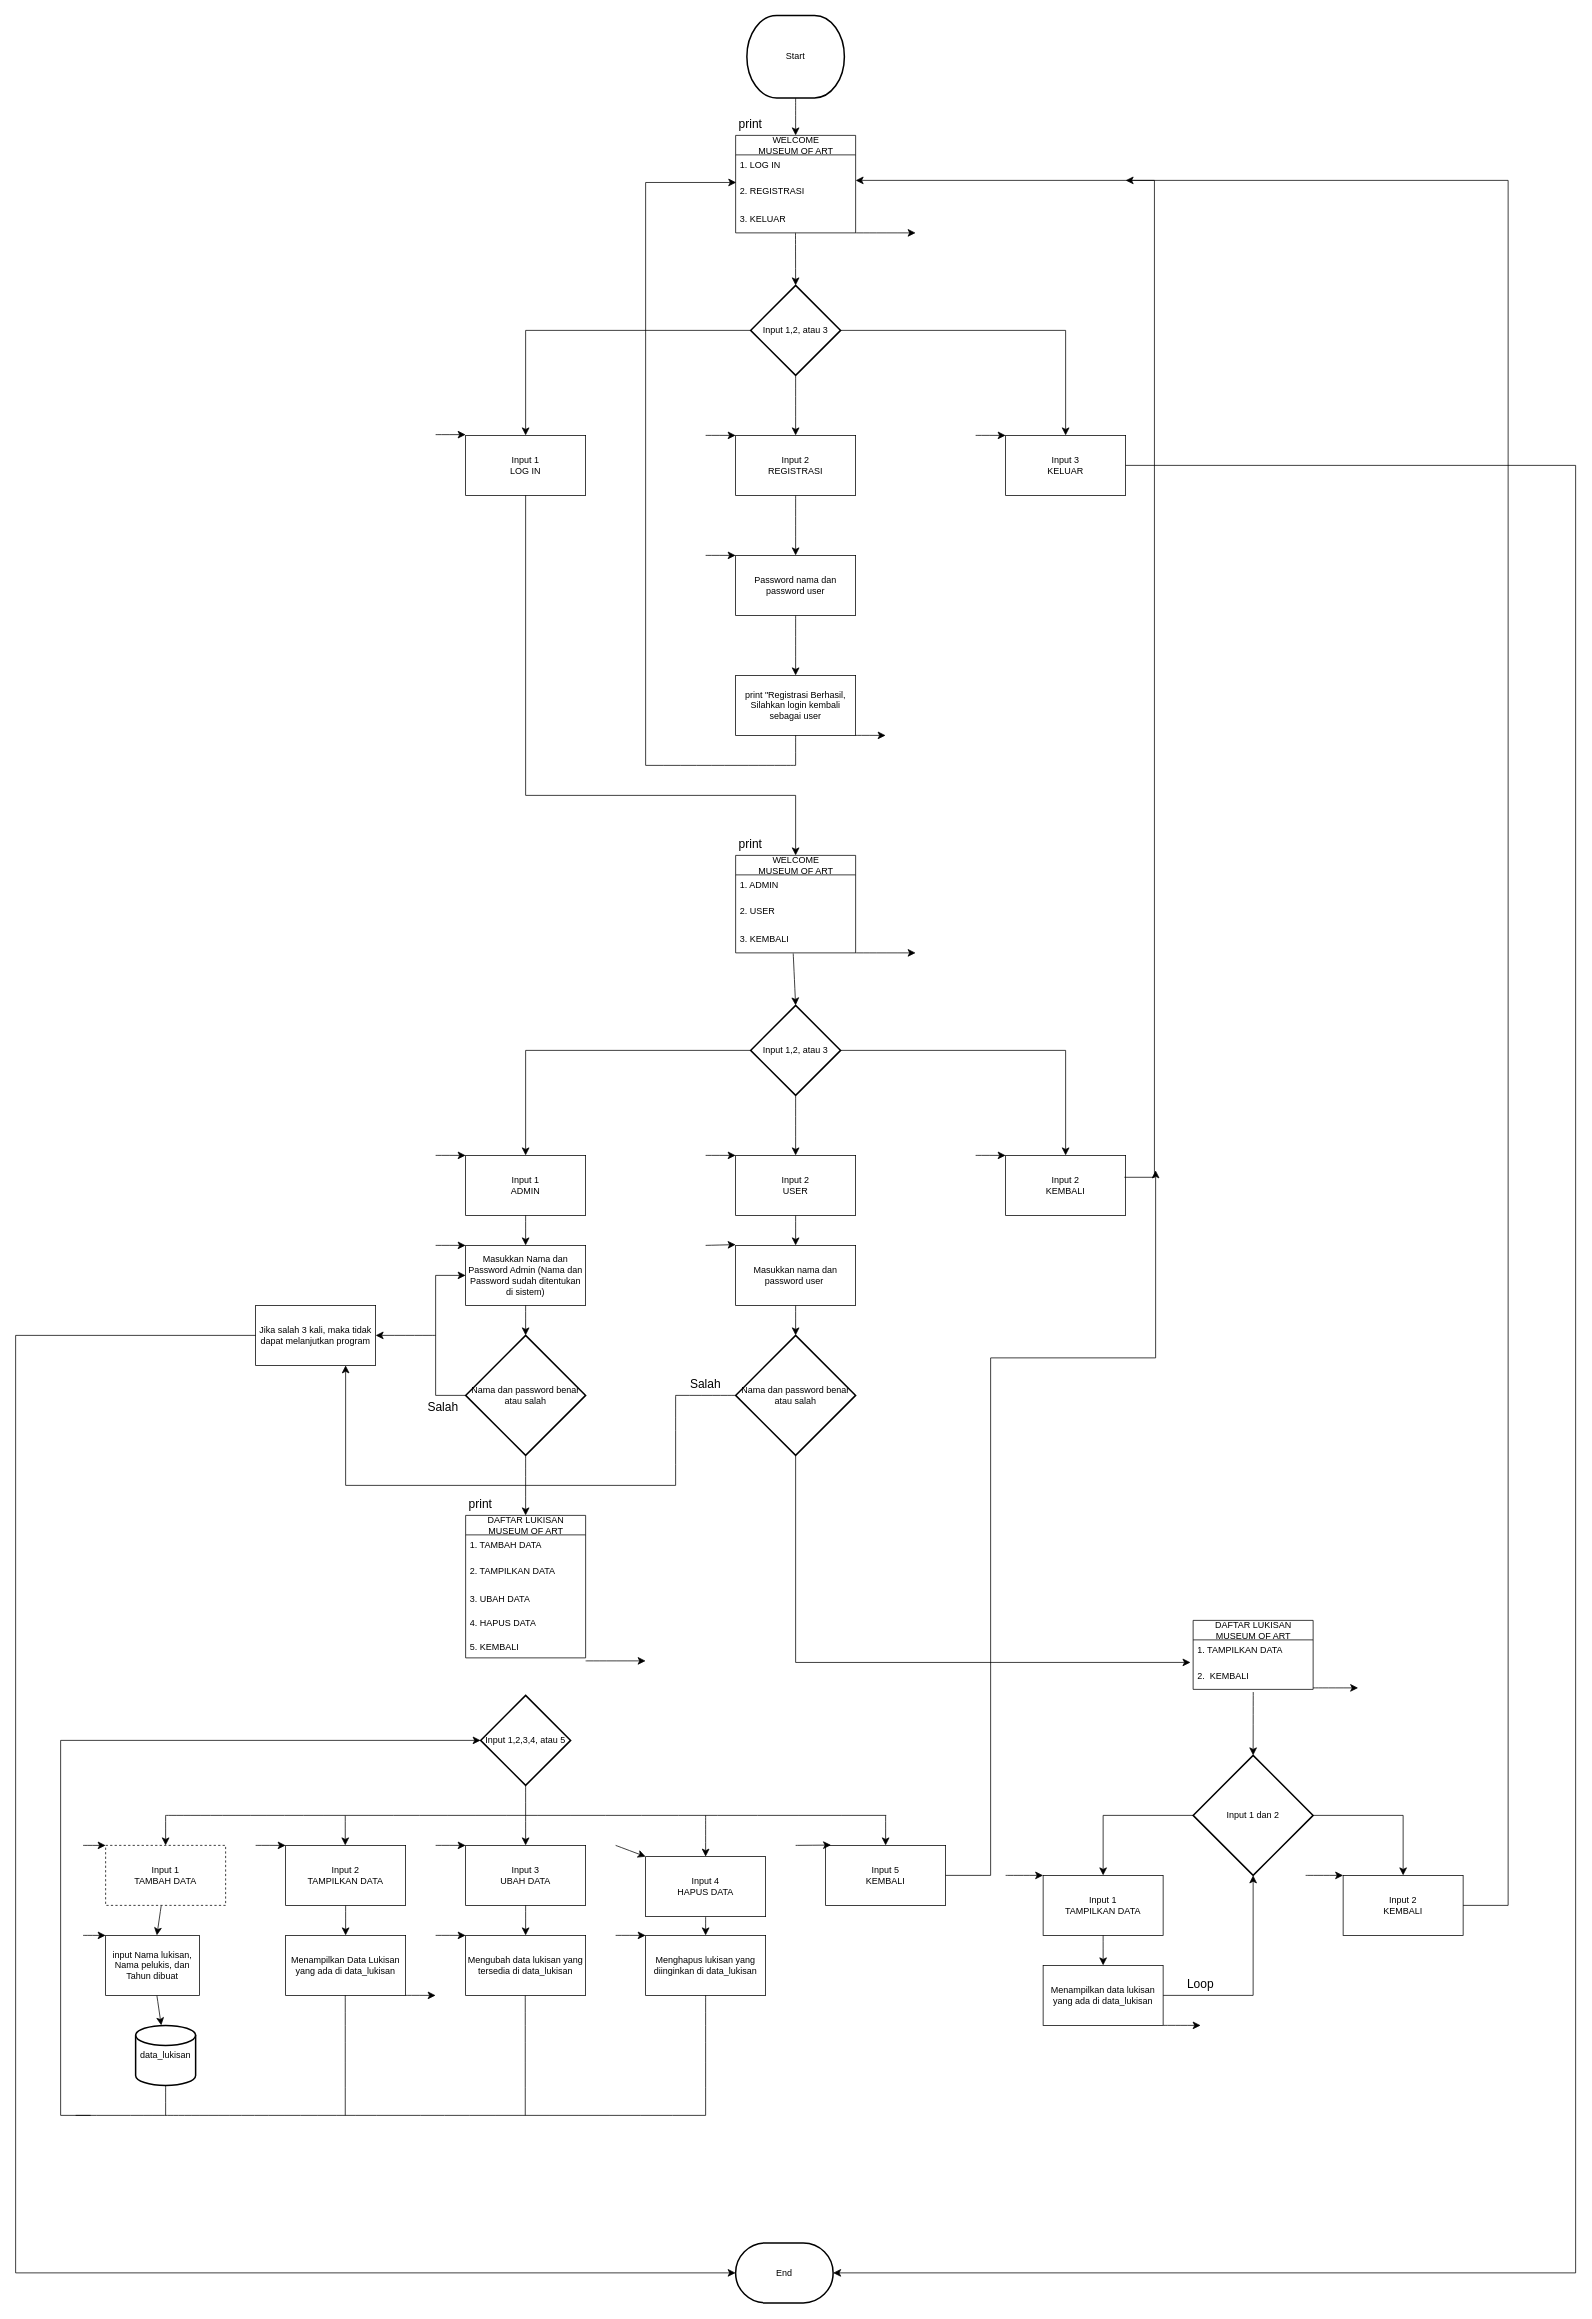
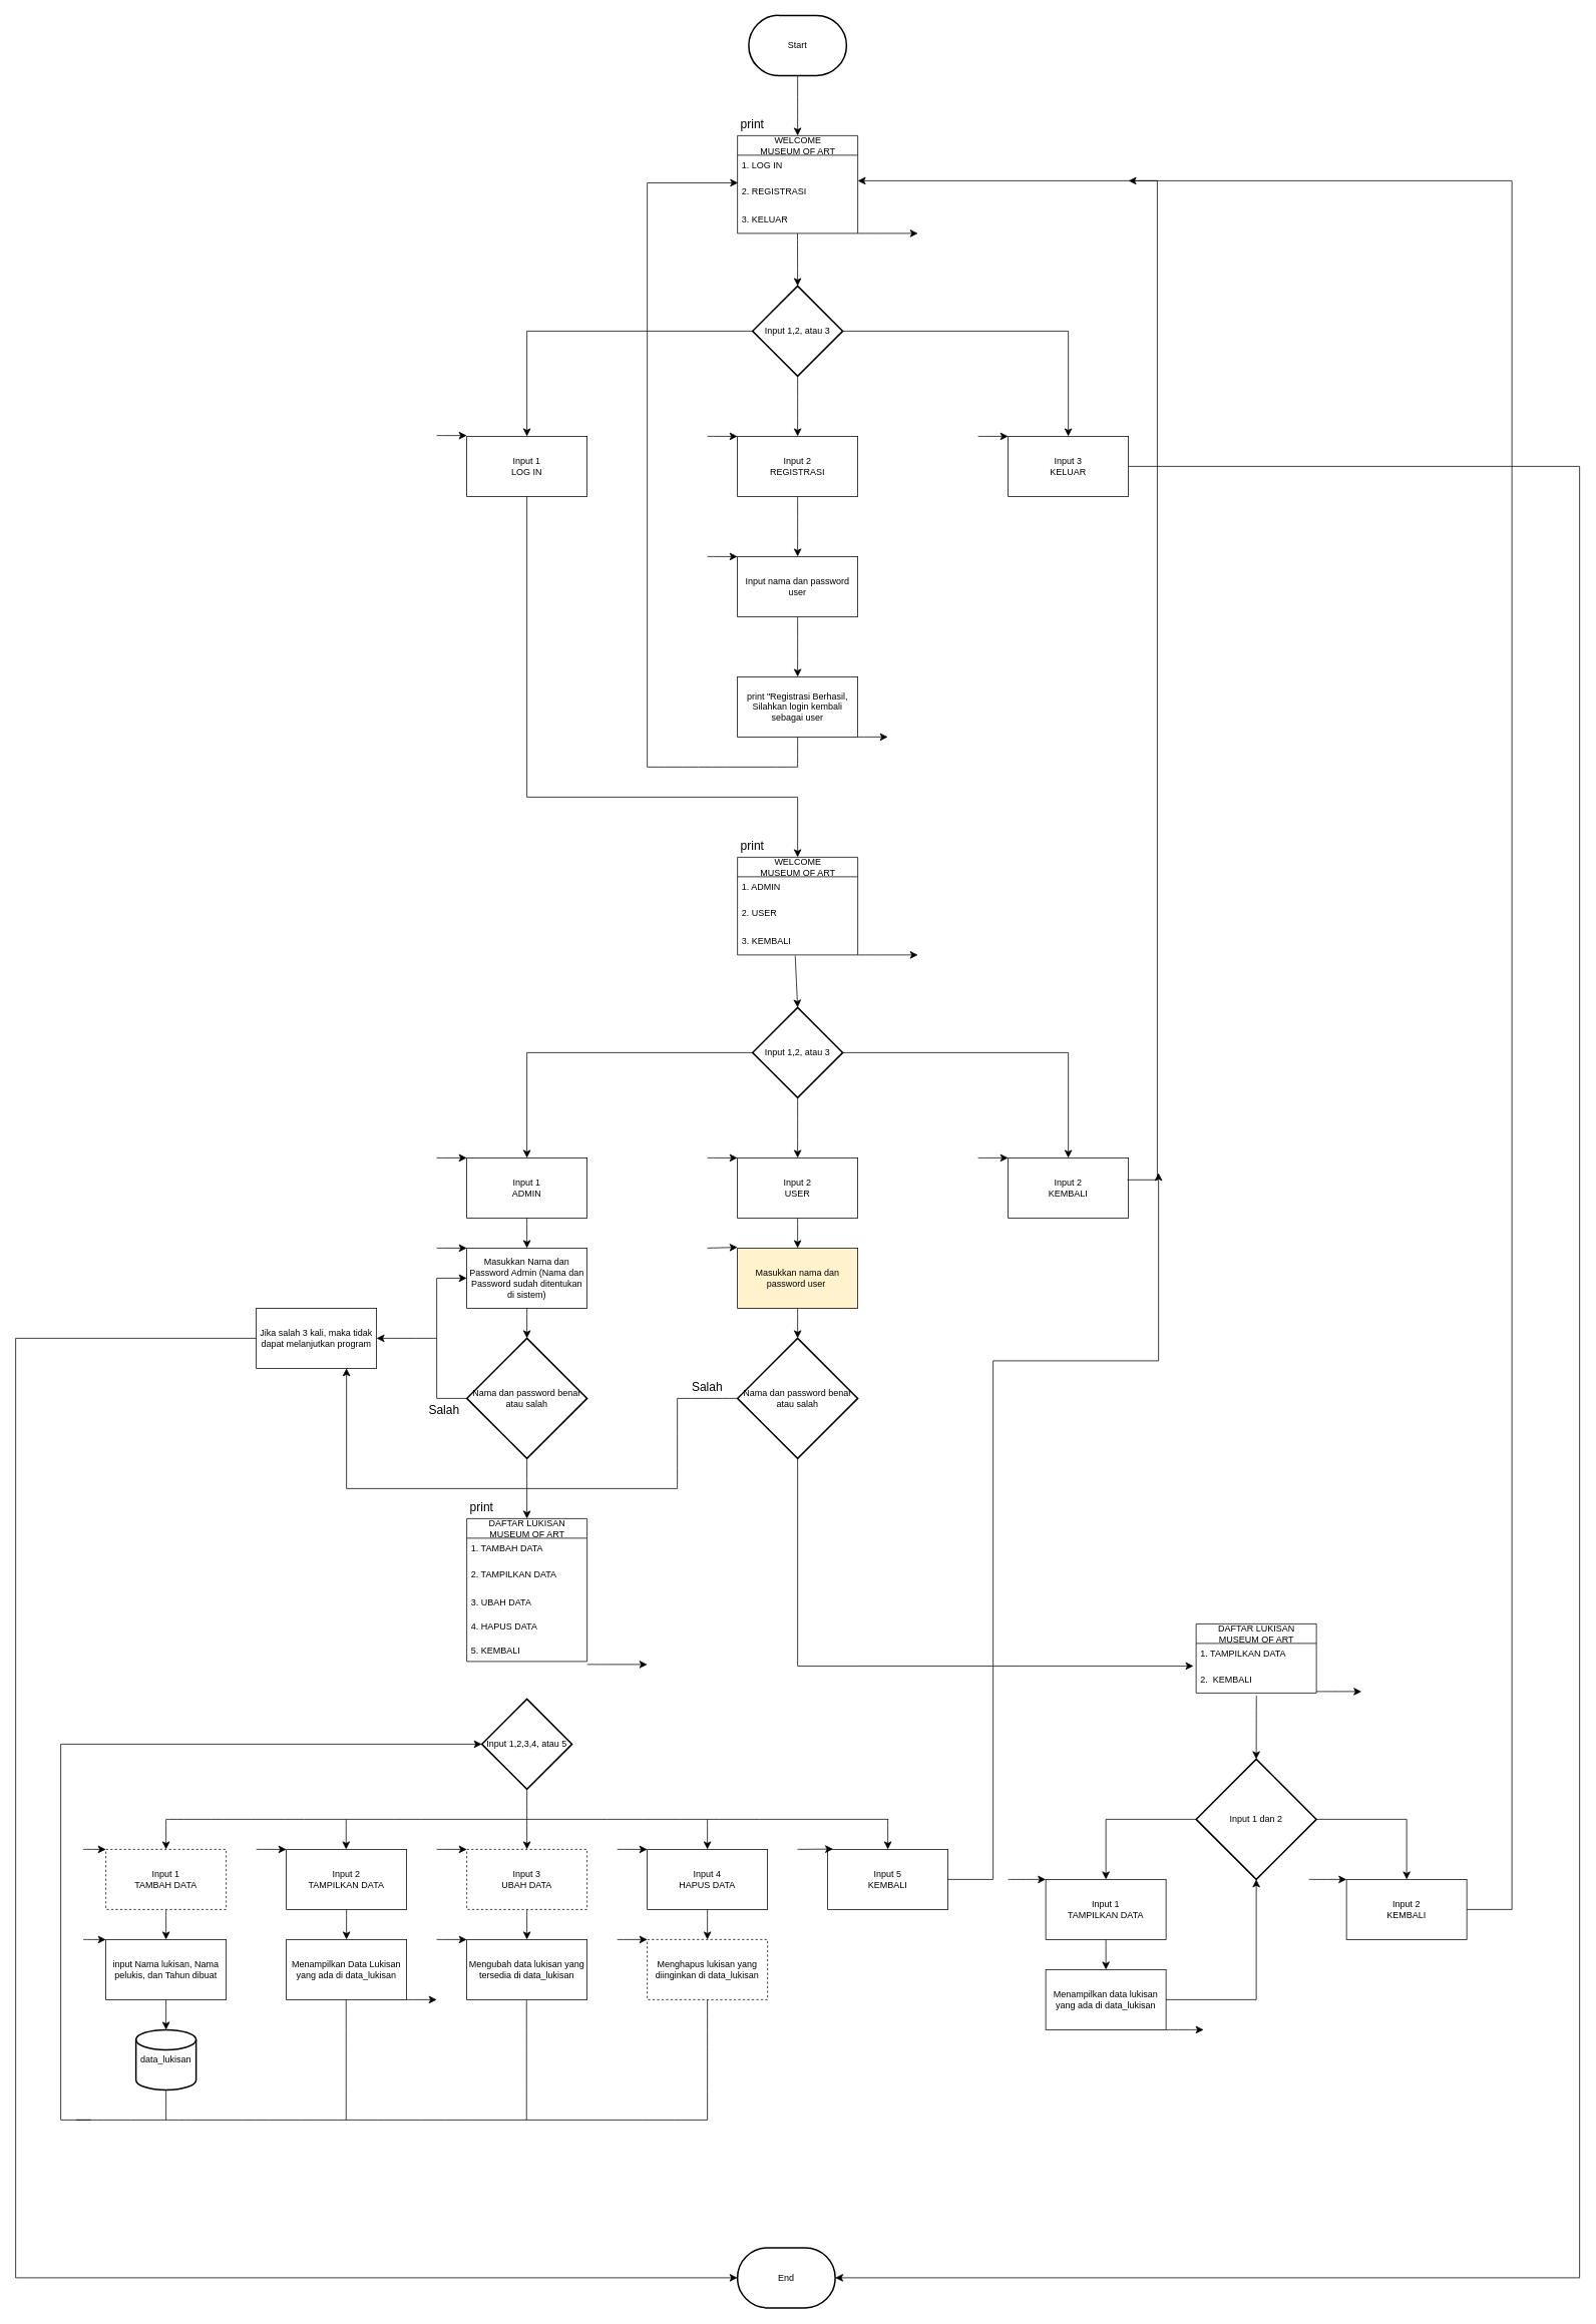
- <mxCell id="3" value="Start" style="strokeWidth=2;html=1;shape=mxgraph.flowchart.terminator;whiteSpace=wrap;" parent="1" vertex="1"><mxGeometry x="995" y="20" width="130" height="110" as="geometry" /></mxCell>
+ <mxCell id="3" value="Start" style="strokeWidth=2;html=1;shape=mxgraph.flowchart.terminator;whiteSpace=wrap;" parent="1" vertex="1"><mxGeometry x="995" y="20" width="130" height="80" as="geometry" /></mxCell>
- <mxCell id="15" value="Password nama dan password user" style="rounded=0;whiteSpace=wrap;html=1;" parent="1" vertex="1"><mxGeometry x="980" y="740" width="160" height="80" as="geometry" /></mxCell>
+ <mxCell id="15" value="Input nama dan password user" style="rounded=0;whiteSpace=wrap;html=1;" parent="1" vertex="1"><mxGeometry x="980" y="740" width="160" height="80" as="geometry" /></mxCell>
- <mxCell id="47" value="Masukkan nama dan password user&amp;nbsp;" style="rounded=0;whiteSpace=wrap;html=1;" parent="1" vertex="1"><mxGeometry x="980" y="1660" width="160" height="80" as="geometry" /></mxCell>
+ <mxCell id="47" value="Masukkan nama dan password user&amp;nbsp;" style="rounded=0;whiteSpace=wrap;html=1;fillColor=#fff2cc;" parent="1" vertex="1"><mxGeometry x="980" y="1660" width="160" height="80" as="geometry" /></mxCell>
- <mxCell id="104" value="Input 3&lt;div&gt;UBAH DATA&lt;/div&gt;" style="rounded=0;whiteSpace=wrap;html=1;" parent="103" vertex="1"><mxGeometry width="160" height="80" as="geometry" /></mxCell>
+ <mxCell id="104" value="Input 3&lt;div&gt;UBAH DATA&lt;/div&gt;" style="rounded=0;whiteSpace=wrap;html=1;dashed=1;" parent="103" vertex="1"><mxGeometry width="160" height="80" as="geometry" /></mxCell>
- <mxCell id="81" value="Input 4&lt;div&gt;HAPUS DATA&lt;/div&gt;" style="rounded=0;whiteSpace=wrap;html=1;" parent="1" vertex="1"><mxGeometry x="860" y="2475" width="160" height="80" as="geometry" /></mxCell>
+ <mxCell id="81" value="Input 4&lt;div&gt;HAPUS DATA&lt;/div&gt;" style="rounded=0;whiteSpace=wrap;html=1;" parent="1" vertex="1"><mxGeometry x="860" y="2460" width="160" height="80" as="geometry" /></mxCell>
- <mxCell id="85" value="input Nama lukisan, Nama pelukis, dan Tahun dibuat" style="rounded=0;whiteSpace=wrap;html=1;" parent="1" vertex="1"><mxGeometry x="140" y="2580" width="125" height="80" as="geometry" /></mxCell>
+ <mxCell id="85" value="input Nama lukisan, Nama pelukis, dan Tahun dibuat" style="rounded=0;whiteSpace=wrap;html=1;" parent="1" vertex="1"><mxGeometry x="140" y="2580" width="160" height="80" as="geometry" /></mxCell>
- <mxCell id="88" value="Menghapus lukisan yang diinginkan di data_lukisan" style="rounded=0;whiteSpace=wrap;html=1;" parent="1" vertex="1"><mxGeometry x="860" y="2580" width="160" height="80" as="geometry" /></mxCell>
+ <mxCell id="88" value="Menghapus lukisan yang diinginkan di data_lukisan" style="rounded=0;whiteSpace=wrap;html=1;dashed=1;" parent="1" vertex="1"><mxGeometry x="860" y="2580" width="160" height="80" as="geometry" /></mxCell>
- <mxCell id="121" value="Loop" style="text;strokeColor=none;align=center;fillColor=none;html=1;verticalAlign=middle;whiteSpace=wrap;rounded=0;fontSize=16;" vertex="1" parent="107"><mxGeometry x="180" y="470" width="60" height="30" as="geometry" /></mxCell>
